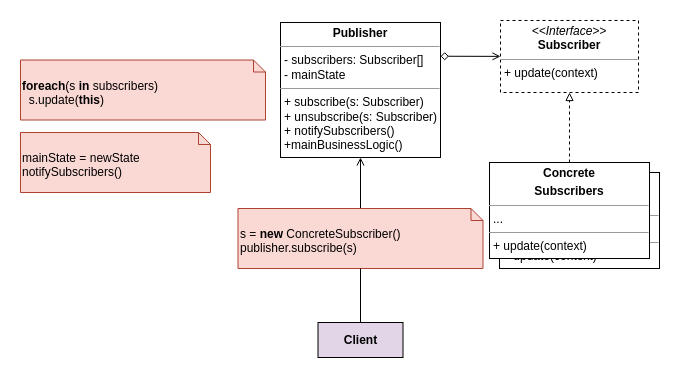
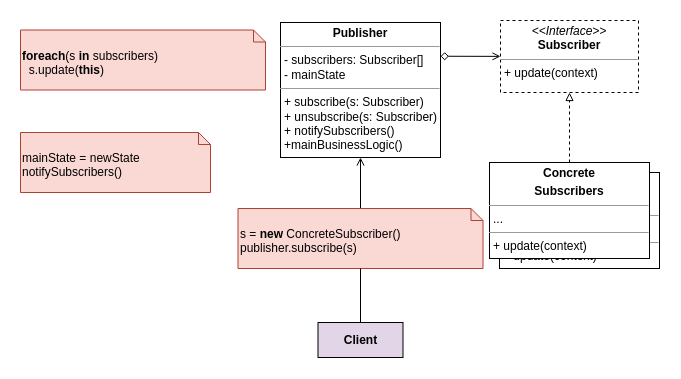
- <mxCell id="8" value="&lt;b&gt;foreach&lt;/b&gt;(s &lt;b&gt;in&lt;/b&gt; subscribers)&lt;br&gt;&amp;nbsp; s.update(&lt;b&gt;this&lt;/b&gt;)" style="shape=note2;boundedLbl=1;whiteSpace=wrap;html=1;size=12;verticalAlign=top;align=left;fillColor=#fad9d5;strokeColor=#ae4132;" vertex="1" parent="1"><mxGeometry x="20" y="59.5" width="245" height="60" as="geometry" /></mxCell>
+ <mxCell id="8" value="&lt;b&gt;foreach&lt;/b&gt;(s &lt;b&gt;in&lt;/b&gt; subscribers)&lt;br&gt;&amp;nbsp; s.update(&lt;b&gt;this&lt;/b&gt;)" style="shape=note2;boundedLbl=1;whiteSpace=wrap;html=1;size=12;verticalAlign=top;align=left;fillColor=#fad9d5;strokeColor=#ae4132;" vertex="1" parent="1"><mxGeometry x="20" y="29.5" width="245" height="60" as="geometry" /></mxCell>
